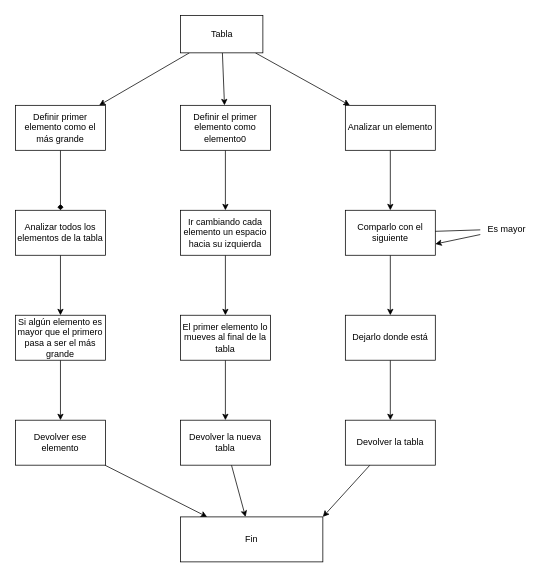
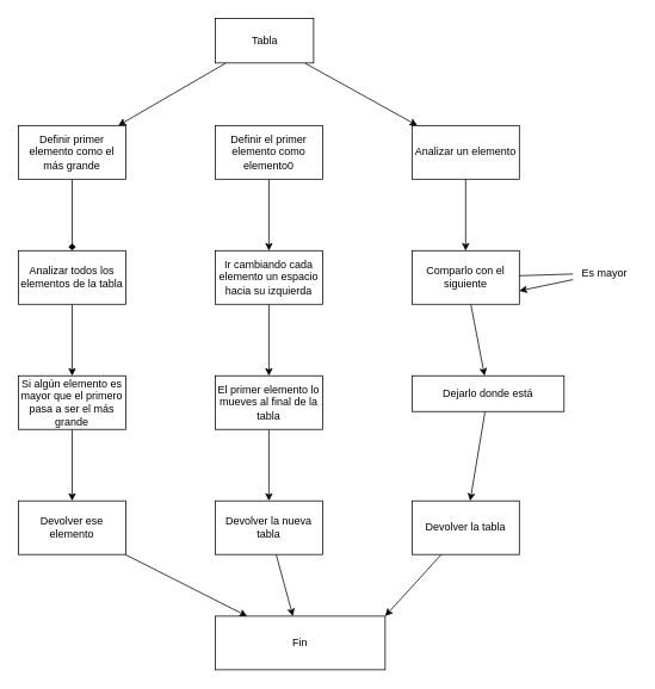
- <mxCell id="2" value="" style="edgeStyle=none;html=1;" edge="1" parent="1" source="5" target="7"><mxGeometry relative="1" as="geometry" /></mxCell>
- <mxCell id="29" value="Dejarlo donde está" style="whiteSpace=wrap;html=1;" vertex="1" parent="1"><mxGeometry x="460" y="420" width="120" height="60" as="geometry" /></mxCell>
+ <mxCell id="29" value="Dejarlo donde está" style="whiteSpace=wrap;html=1;" vertex="1" parent="1"><mxGeometry x="460" y="420" width="170" height="40" as="geometry" /></mxCell>
